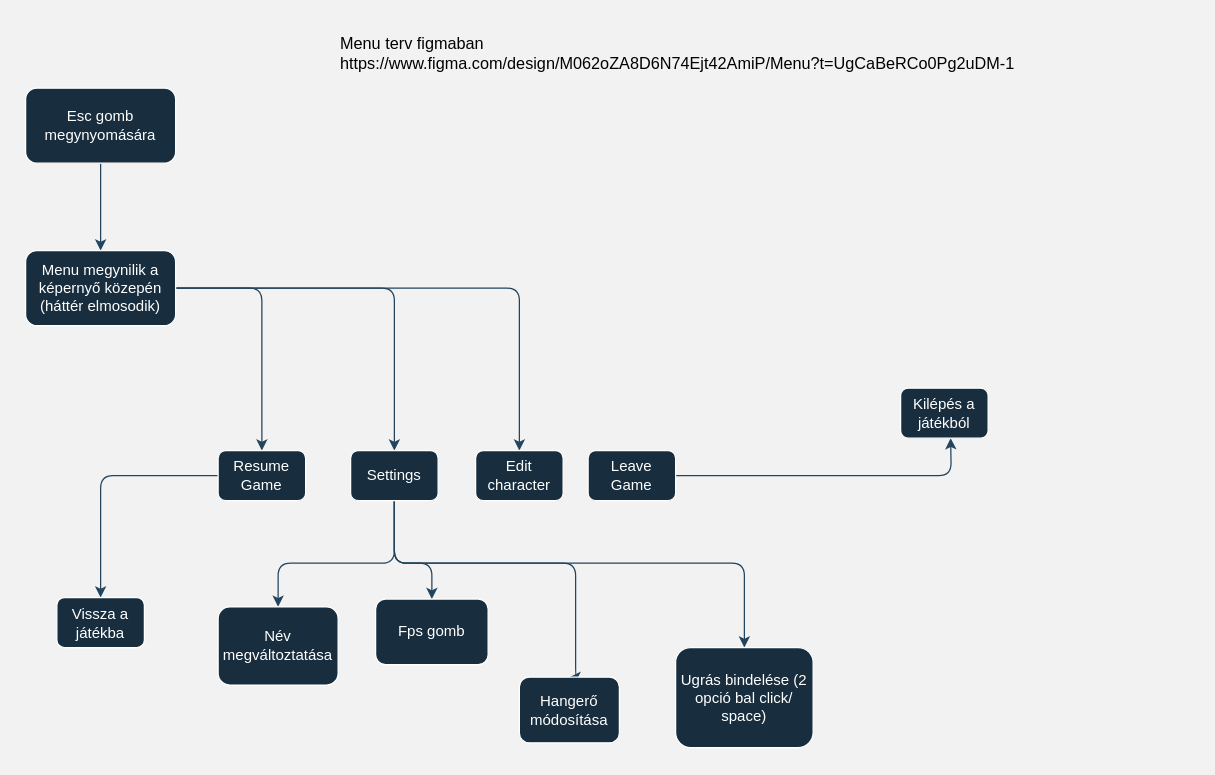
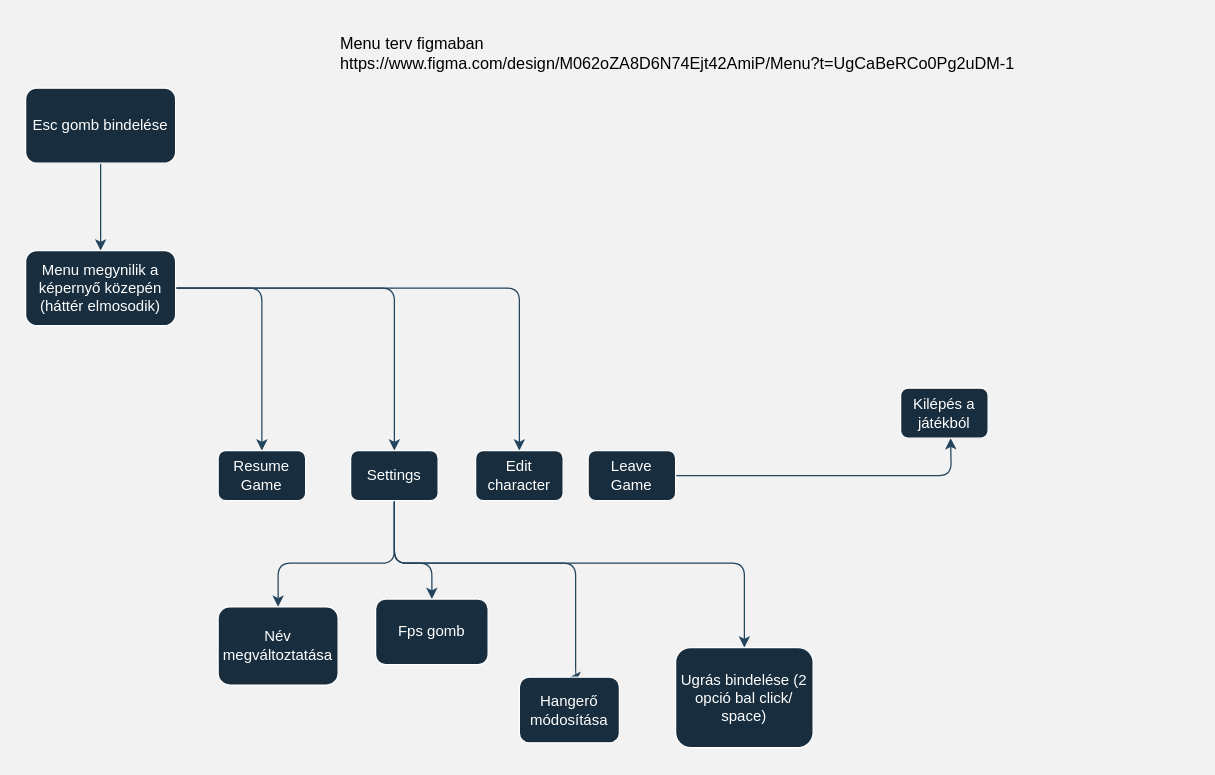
- <mxCell id="3" value="Esc gomb megynyomására" style="rounded=1;whiteSpace=wrap;html=1;labelBackgroundColor=none;fillColor=#182E3E;strokeColor=#FFFFFF;fontColor=#FFFFFF;" vertex="1" parent="1"><mxGeometry x="20" y="70" width="120" height="60" as="geometry" /></mxCell>
+ <mxCell id="3" value="Esc gomb bindelése" style="rounded=1;whiteSpace=wrap;html=1;labelBackgroundColor=none;fillColor=#182E3E;strokeColor=#FFFFFF;fontColor=#FFFFFF;" vertex="1" parent="1"><mxGeometry x="20" y="70" width="120" height="60" as="geometry" /></mxCell>
- <mxCell id="14" style="edgeStyle=orthogonalEdgeStyle;rounded=1;orthogonalLoop=1;jettySize=auto;html=1;exitX=0;exitY=0.5;exitDx=0;exitDy=0;labelBackgroundColor=none;strokeColor=#23445D;fontColor=default;" edge="1" parent="1" source="15" target="22"><mxGeometry relative="1" as="geometry" /></mxCell>
- <mxCell id="22" value="Vissza a játékba" style="rounded=1;whiteSpace=wrap;html=1;labelBackgroundColor=none;fillColor=#182E3E;strokeColor=#FFFFFF;fontColor=#FFFFFF;" vertex="1" parent="1"><mxGeometry x="45" y="477.5" width="70" height="40" as="geometry" /></mxCell>
